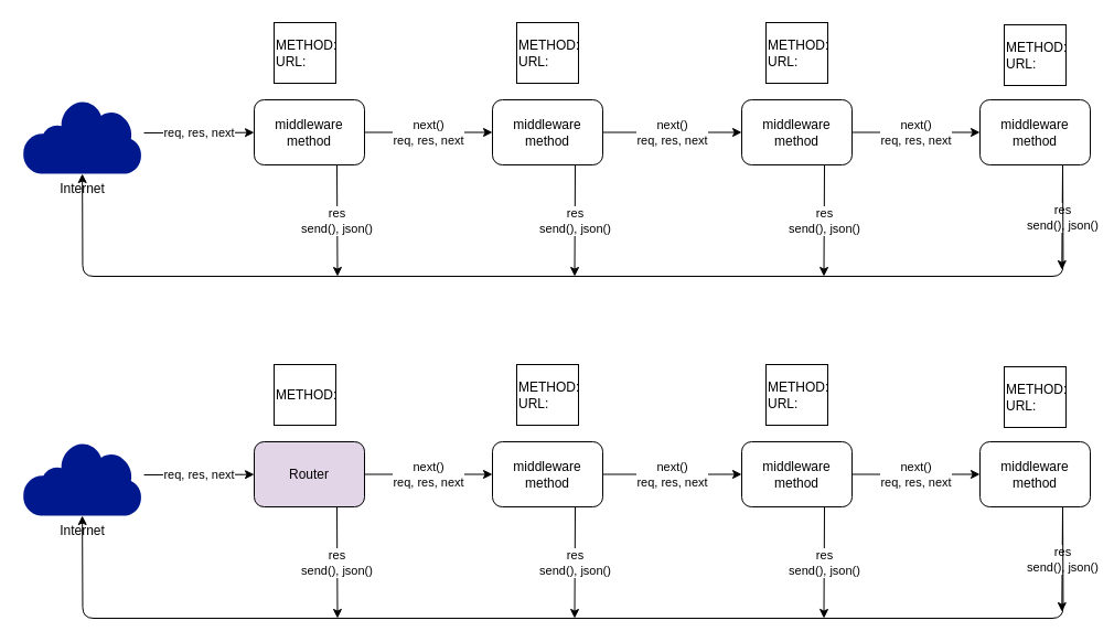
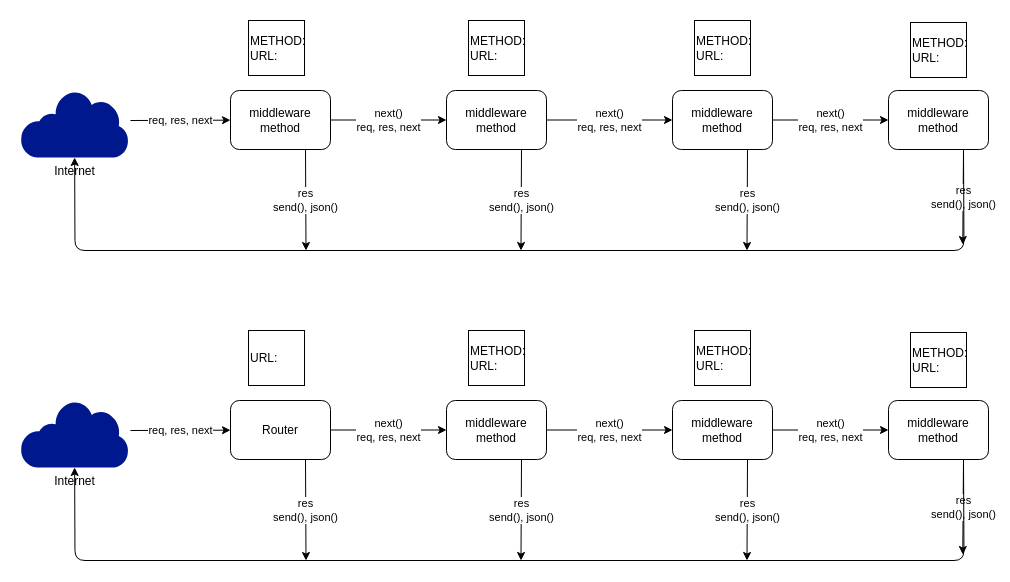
- <mxCell id="33" value="METHOD:" style="whiteSpace=wrap;html=1;aspect=fixed;align=left;" vertex="1" parent="1"><mxGeometry x="248" y="330" width="56" height="55" as="geometry" /></mxCell>
+ <mxCell id="33" value="URL:" style="whiteSpace=wrap;html=1;aspect=fixed;align=left;" vertex="1" parent="1"><mxGeometry x="248" y="330" width="56" height="55" as="geometry" /></mxCell>
- <mxCell id="22" value="Router" style="rounded=1;whiteSpace=wrap;html=1;fillColor=#e1d5e7;" vertex="1" parent="1"><mxGeometry x="230" y="400" width="100" height="59" as="geometry" /></mxCell>
+ <mxCell id="22" value="Router" style="rounded=1;whiteSpace=wrap;html=1;" vertex="1" parent="1"><mxGeometry x="230" y="400" width="100" height="59" as="geometry" /></mxCell>
